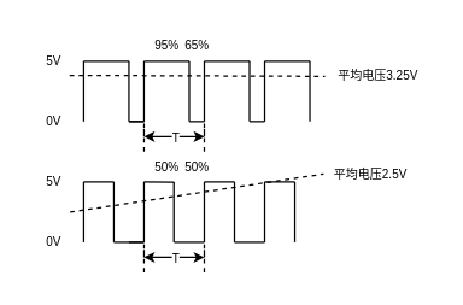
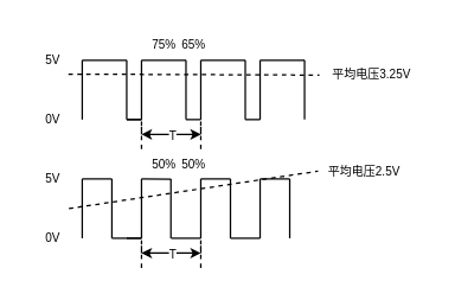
- <mxCell id="18" value="95%" style="text;html=1;align=center;verticalAlign=middle;resizable=0;points=[];autosize=1;strokeColor=none;fontSize=8;" vertex="1" parent="1"><mxGeometry x="95" y="20" width="30" height="20" as="geometry" /></mxCell>
+ <mxCell id="18" value="75%" style="text;html=1;align=center;verticalAlign=middle;resizable=0;points=[];autosize=1;strokeColor=none;fontSize=8;" vertex="1" parent="1"><mxGeometry x="95" y="20" width="30" height="20" as="geometry" /></mxCell>
